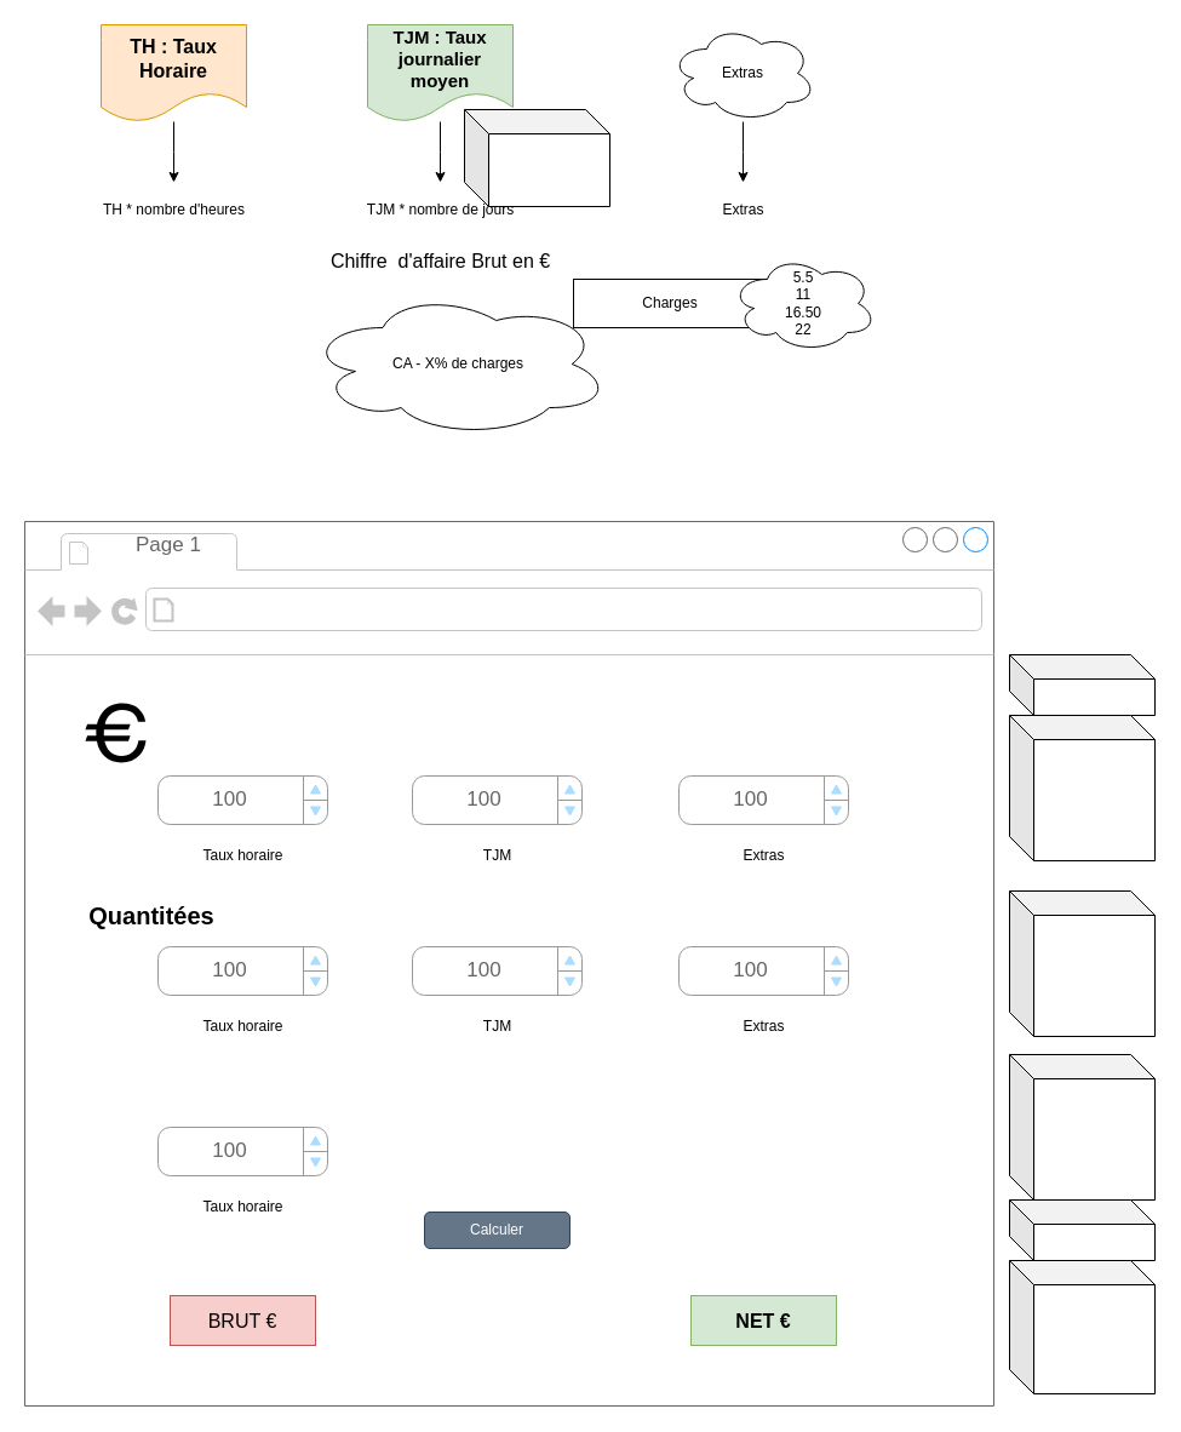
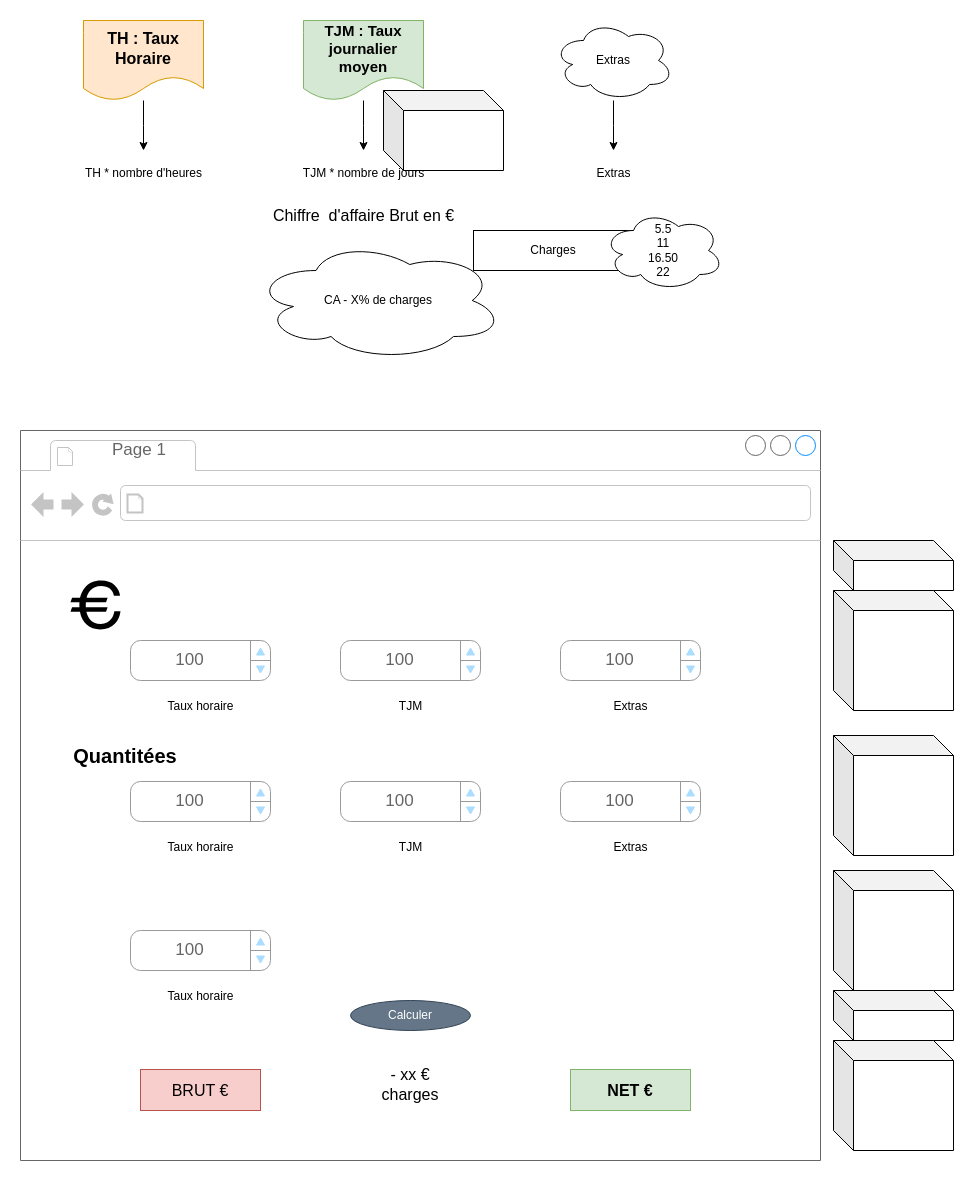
- <mxCell id="20" value="Calculer" style="rounded=1;whiteSpace=wrap;html=1;fillColor=#647687;fontColor=#ffffff;strokeColor=#314354;" vertex="1" parent="2"><mxGeometry x="330" y="570" width="120" height="30" as="geometry" /></mxCell>
+ <mxCell id="20" value="Calculer" style="ellipse;whiteSpace=wrap;html=1;fillColor=#647687;fontColor=#ffffff;strokeColor=#314354;" vertex="1" parent="2"><mxGeometry x="330" y="570" width="120" height="30" as="geometry" /></mxCell>
+ <mxCell id="23" value="&lt;font style=&quot;font-size: 16px;&quot;&gt;- xx € charges&lt;/font&gt;" style="text;html=1;strokeColor=none;fillColor=none;align=center;verticalAlign=middle;whiteSpace=wrap;rounded=0;" vertex="1" parent="2"><mxGeometry x="360" y="639" width="60" height="30" as="geometry" /></mxCell>
